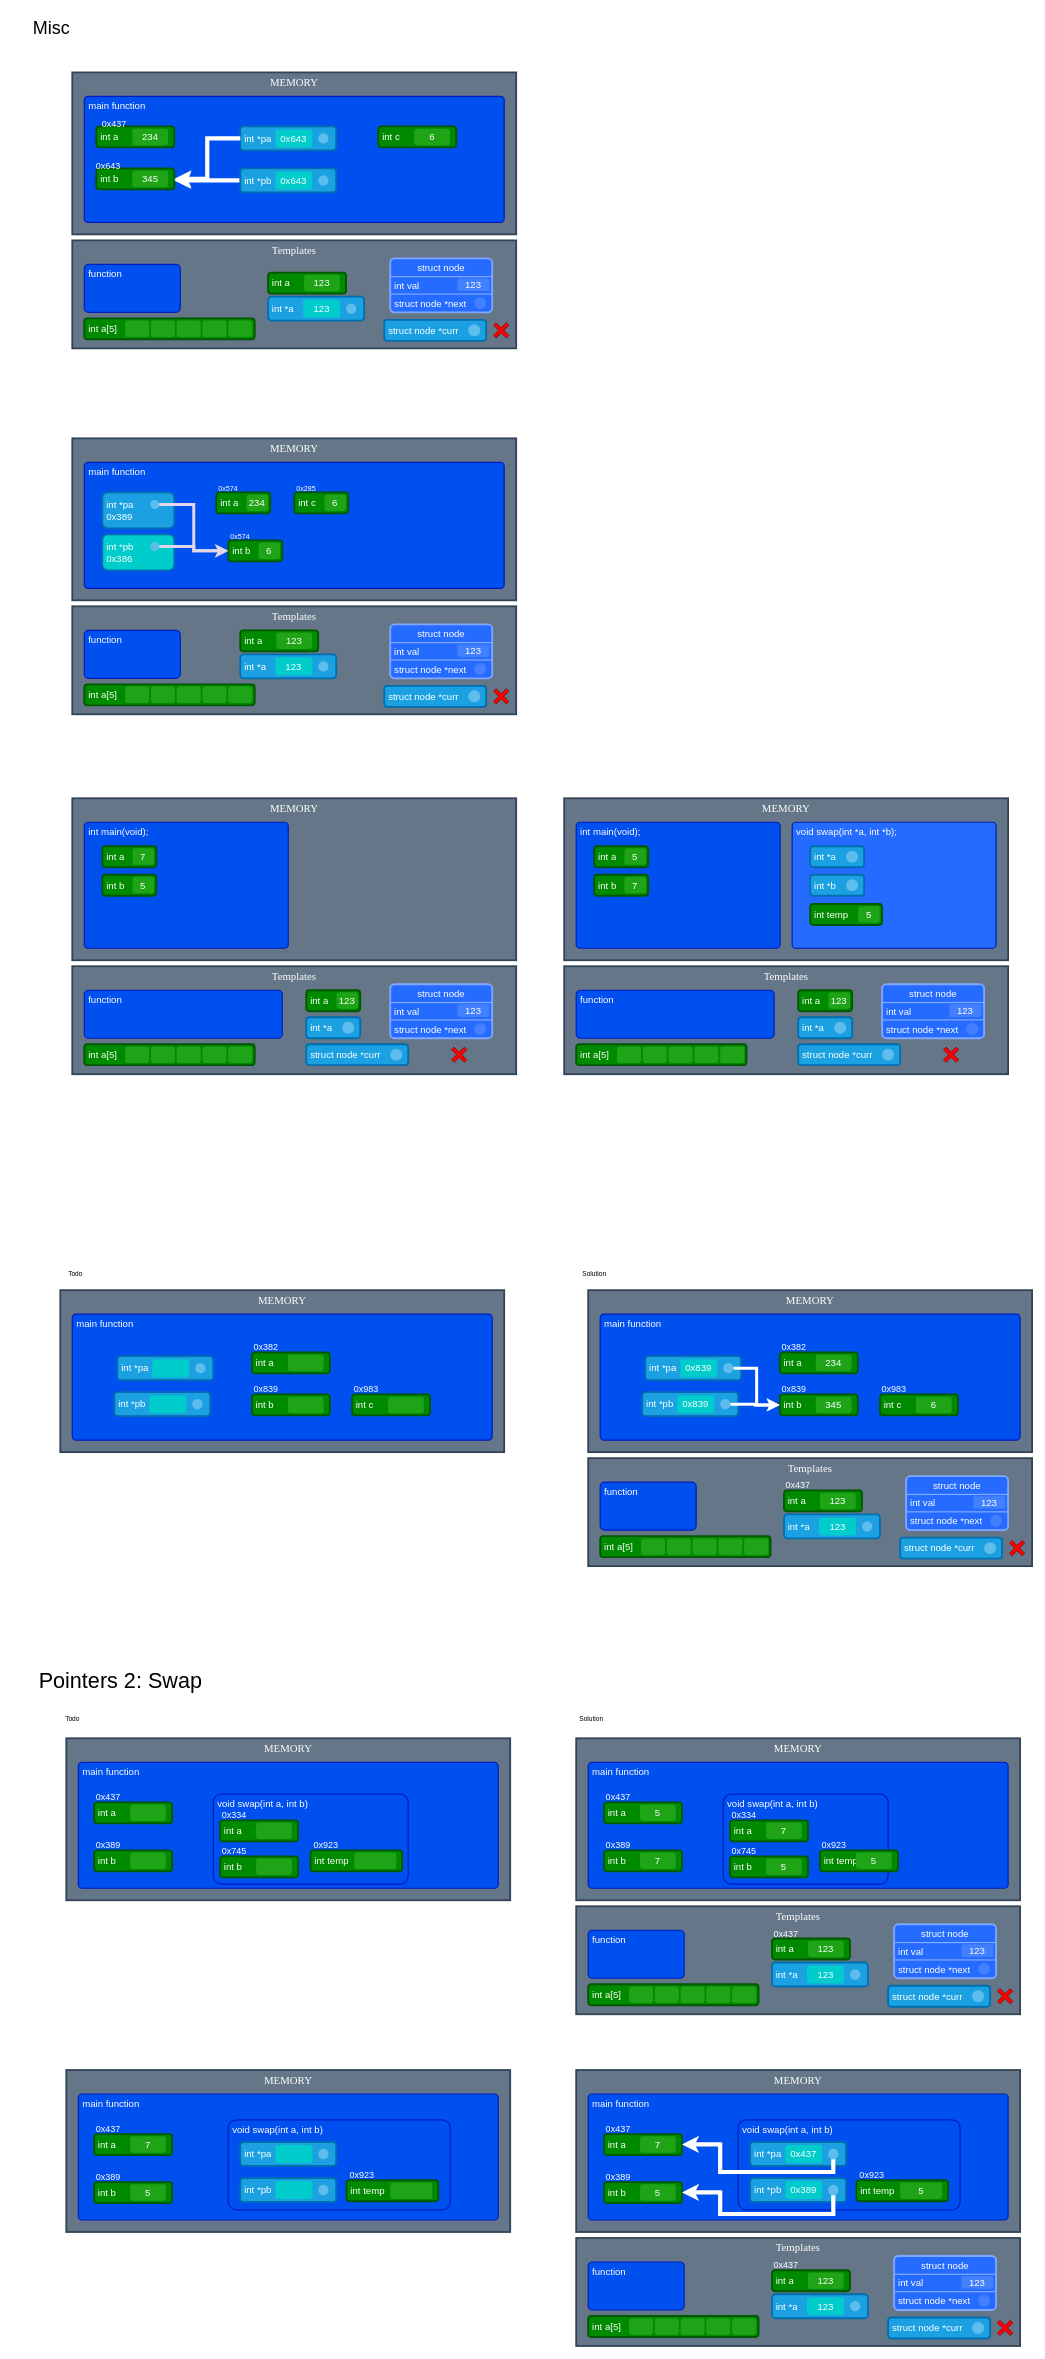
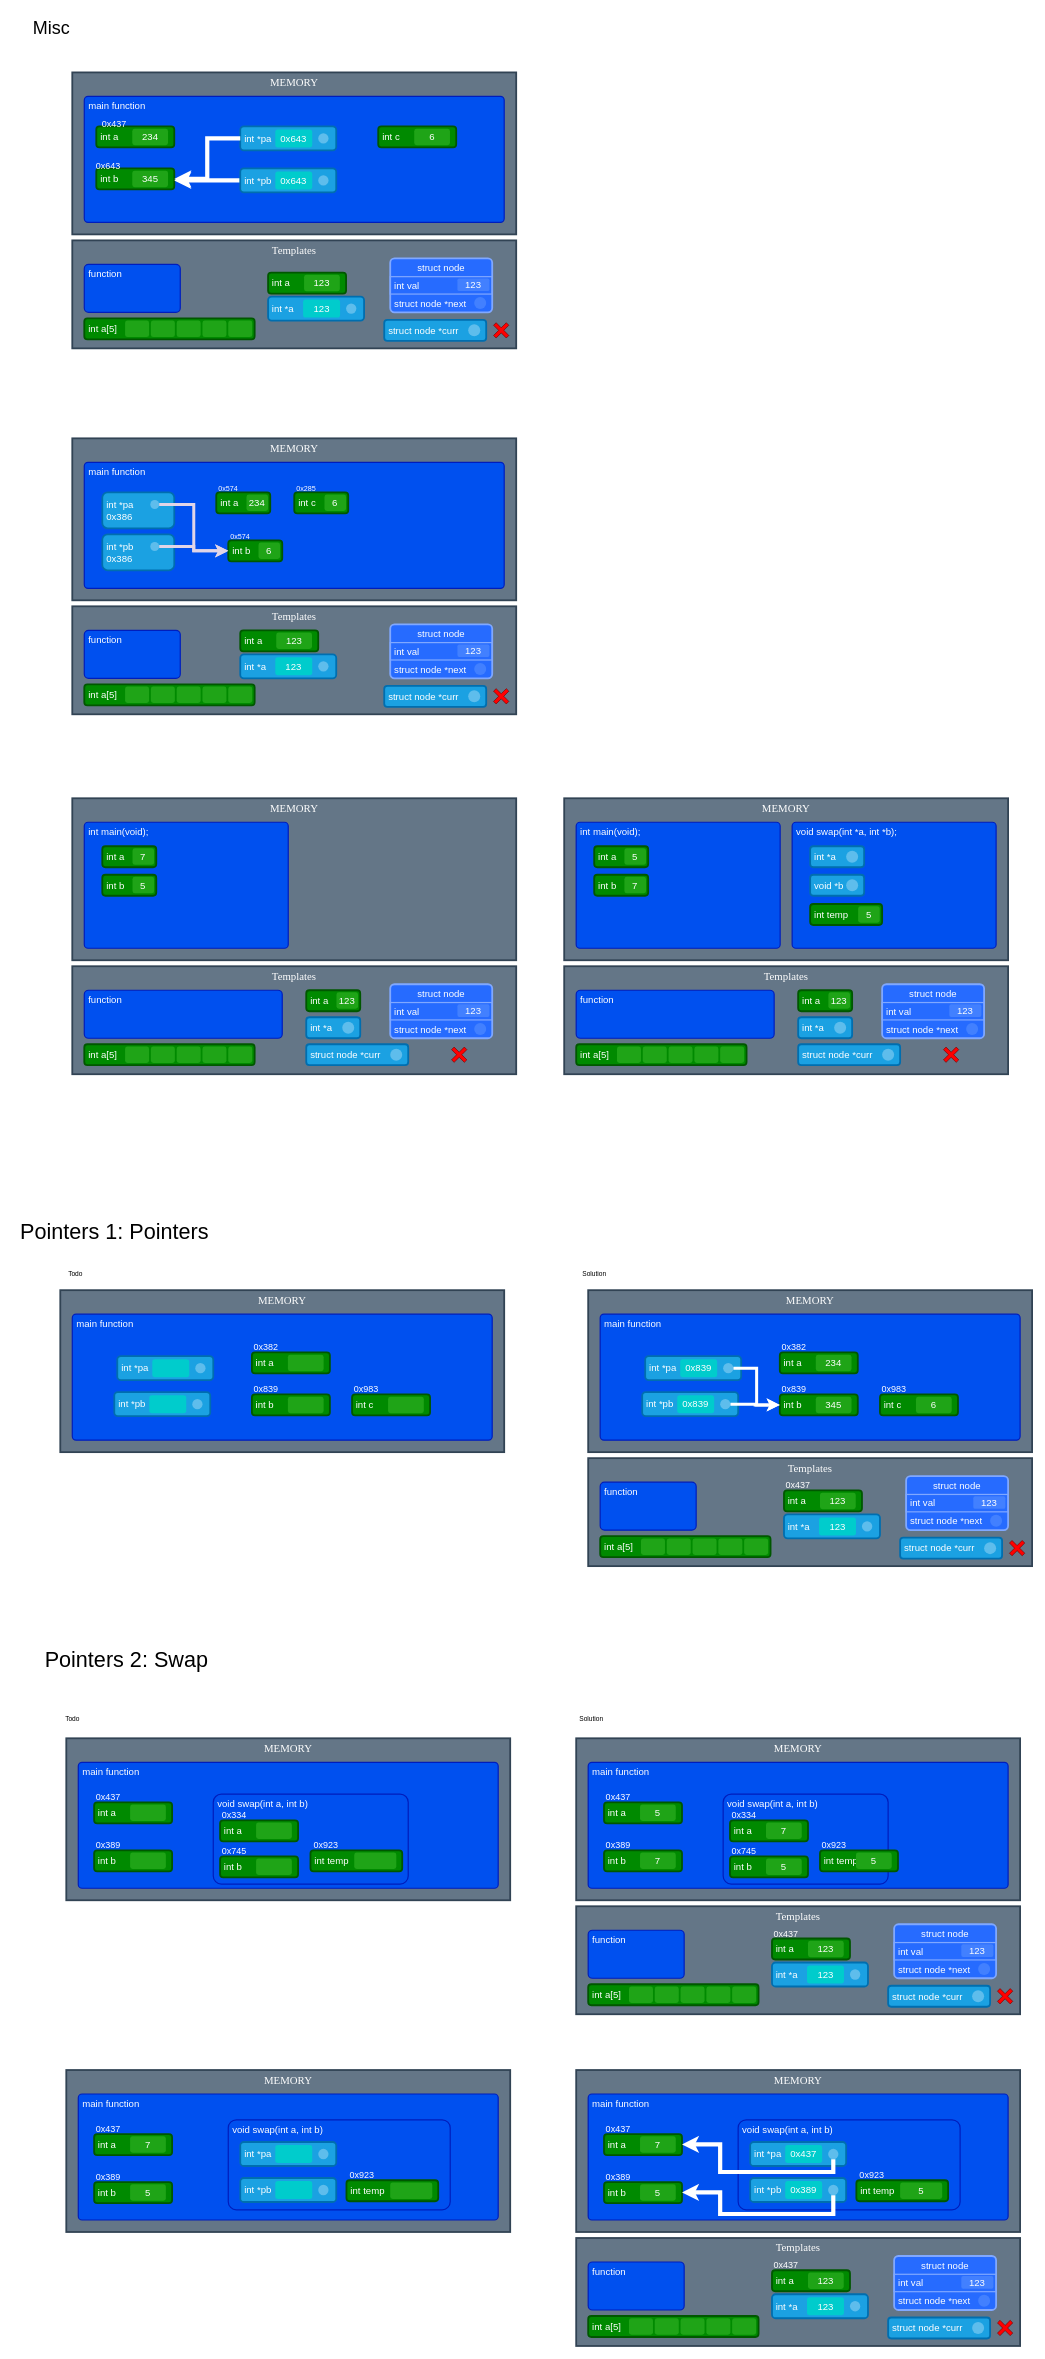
- <mxCell id="40" value="int *pa&lt;br&gt;0x389" style="rounded=1;whiteSpace=wrap;html=1;strokeWidth=3;fillColor=#1ba1e2;fontColor=#ffffff;strokeColor=#006EAF;fontSize=16;align=left;spacingLeft=5;" parent="39" vertex="1"><mxGeometry width="120" height="60" as="geometry" /></mxCell>
+ <mxCell id="40" value="int *pa&lt;br&gt;0x386" style="rounded=1;whiteSpace=wrap;html=1;strokeWidth=3;fillColor=#1ba1e2;fontColor=#ffffff;strokeColor=#006EAF;fontSize=16;align=left;spacingLeft=5;" parent="39" vertex="1"><mxGeometry width="120" height="60" as="geometry" /></mxCell>
- <mxCell id="44" value="int *pb&lt;br&gt;0x386" style="rounded=1;whiteSpace=wrap;html=1;strokeWidth=3;fillColor=#00cccc;fontColor=#ffffff;strokeColor=#006EAF;fontSize=16;align=left;spacingLeft=5;" parent="43" vertex="1"><mxGeometry width="120" height="60" as="geometry" /></mxCell>
+ <mxCell id="44" value="int *pb&lt;br&gt;0x386" style="rounded=1;whiteSpace=wrap;html=1;strokeWidth=3;fillColor=#1ba1e2;fontColor=#ffffff;strokeColor=#006EAF;fontSize=16;align=left;spacingLeft=5;" parent="43" vertex="1"><mxGeometry width="120" height="60" as="geometry" /></mxCell>
- <mxCell id="126" value="int *b" style="rounded=1;whiteSpace=wrap;html=1;strokeWidth=3;fillColor=#1ba1e2;fontColor=#ffffff;strokeColor=#006EAF;fontSize=16;align=left;spacingLeft=5;" parent="125" vertex="1"><mxGeometry width="90" height="35" as="geometry" /></mxCell>
+ <mxCell id="126" value="void *b" style="rounded=1;whiteSpace=wrap;html=1;strokeWidth=3;fillColor=#1ba1e2;fontColor=#ffffff;strokeColor=#006EAF;fontSize=16;align=left;spacingLeft=5;" parent="125" vertex="1"><mxGeometry width="90" height="35" as="geometry" /></mxCell>
- <mxCell id="113" value="void swap(int *a, int *b);" style="rounded=1;whiteSpace=wrap;html=1;verticalAlign=top;align=left;spacingLeft=5;fillColor=#266bff;strokeColor=#001DBC;fontColor=#ffffff;strokeWidth=2;fontSize=16;arcSize=3;" parent="1" vertex="1"><mxGeometry x="1320" y="1370" width="340" height="210" as="geometry" /></mxCell>
+ <mxCell id="113" value="void swap(int *a, int *b);" style="rounded=1;whiteSpace=wrap;html=1;verticalAlign=top;align=left;spacingLeft=5;fillColor=#0050ef;strokeColor=#001DBC;fontColor=#ffffff;strokeWidth=2;fontSize=16;arcSize=3;" parent="1" vertex="1"><mxGeometry x="1320" y="1370" width="340" height="210" as="geometry" /></mxCell>
+ <mxCell id="130" value="&lt;font style=&quot;font-size: 36px;&quot;&gt;Pointers 1: Pointers&lt;br&gt;&lt;/font&gt;" style="text;html=1;align=center;verticalAlign=middle;resizable=0;points=[];autosize=1;strokeColor=none;fillColor=none;fontSize=11;fontFamily=Helvetica;fontColor=default;" parent="1" vertex="1"><mxGeometry x="20" y="2023" width="340" height="60" as="geometry" /></mxCell>
- <mxCell id="133" value="&lt;font style=&quot;font-size: 36px;&quot;&gt;Pointers 2: Swap&lt;br&gt;&lt;/font&gt;" style="text;html=1;align=center;verticalAlign=middle;resizable=0;points=[];autosize=1;strokeColor=none;fillColor=none;fontSize=11;fontFamily=Helvetica;fontColor=default;" parent="1" vertex="1"><mxGeometry x="50" y="2770" width="300" height="60" as="geometry" /></mxCell>
+ <mxCell id="133" value="&lt;font style=&quot;font-size: 36px;&quot;&gt;Pointers 2: Swap&lt;br&gt;&lt;/font&gt;" style="text;html=1;align=center;verticalAlign=middle;resizable=0;points=[];autosize=1;strokeColor=none;fillColor=none;fontSize=11;fontFamily=Helvetica;fontColor=default;" parent="1" vertex="1"><mxGeometry x="60" y="2735" width="300" height="60" as="geometry" /></mxCell>
